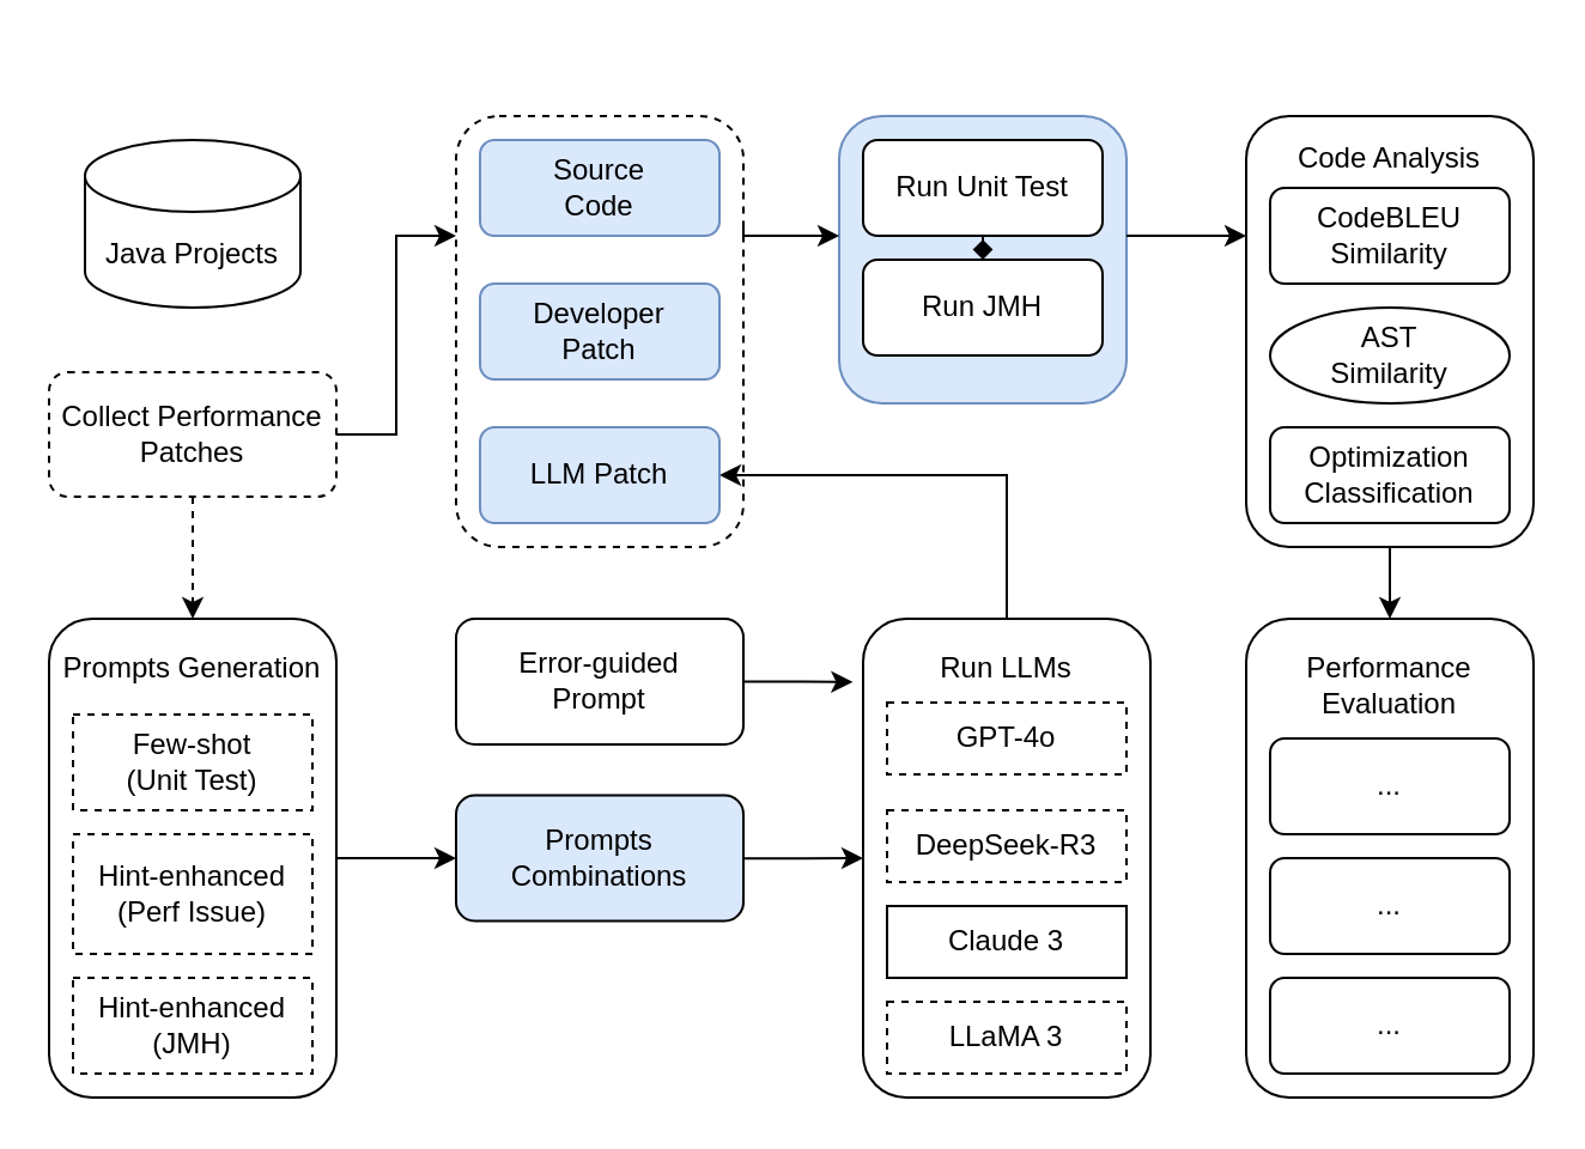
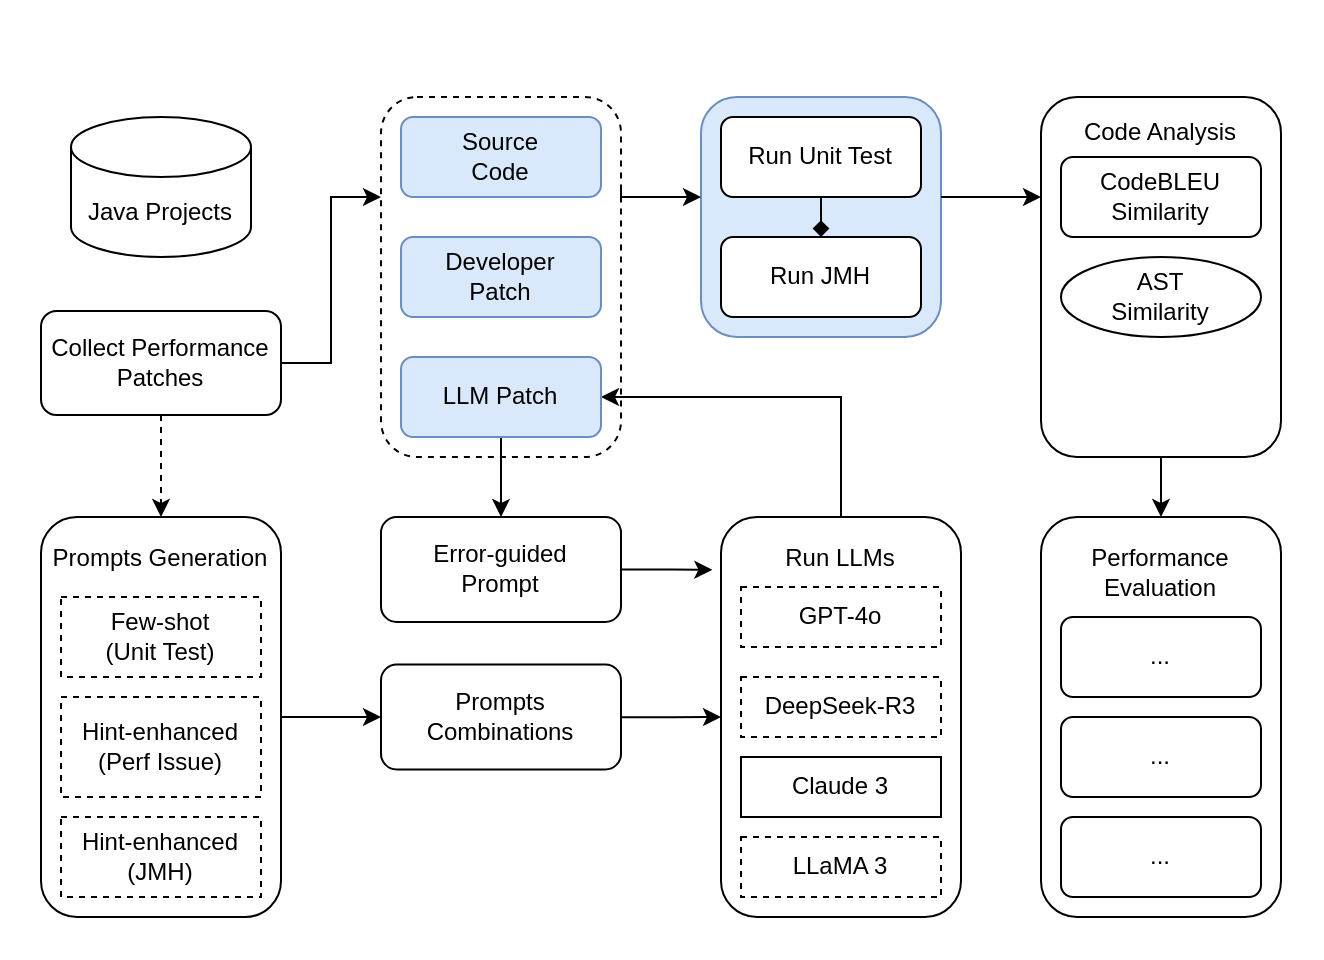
- <mxCell id="10" value="Run JMH" style="rounded=1;whiteSpace=wrap;html=1;fontFamily=Helvetica;" vertex="1" parent="1"><mxGeometry x="360" y="80" width="100" height="40" as="geometry" /></mxCell>
+ <mxCell id="10" value="Run JMH" style="rounded=1;whiteSpace=wrap;html=1;fontFamily=Helvetica;" vertex="1" parent="1"><mxGeometry x="360" y="90" width="100" height="40" as="geometry" /></mxCell>
- <mxCell id="24" value="&lt;div&gt;Collect Performance Patches&lt;/div&gt;" style="rounded=1;whiteSpace=wrap;html=1;fontFamily=Helvetica;dashed=1;" vertex="1" parent="1"><mxGeometry x="20" y="127" width="120" height="52" as="geometry" /></mxCell>
+ <mxCell id="24" value="&lt;div&gt;Collect Performance Patches&lt;/div&gt;" style="rounded=1;whiteSpace=wrap;html=1;fontFamily=Helvetica;" vertex="1" parent="1"><mxGeometry x="20" y="127" width="120" height="52" as="geometry" /></mxCell>
- <mxCell id="35" value="Optimization Classification" style="rounded=1;whiteSpace=wrap;html=1;fontFamily=Helvetica;" vertex="1" parent="1"><mxGeometry x="530" y="150" width="100" height="40" as="geometry" /></mxCell>
+ <mxCell id="13" style="edgeStyle=orthogonalEdgeStyle;rounded=0;orthogonalLoop=1;jettySize=auto;html=1;entryX=0.5;entryY=0;entryDx=0;entryDy=0;" edge="1" parent="1" source="14" target="25"><mxGeometry relative="1" as="geometry" /></mxCell>
- <mxCell id="27" value="Prompts Combinations" style="rounded=1;whiteSpace=wrap;html=1;fontFamily=Helvetica;fillColor=#dae8fc;" vertex="1" parent="1"><mxGeometry x="190" y="303.75" width="120" height="52.5" as="geometry" /></mxCell>
+ <mxCell id="27" value="Prompts Combinations" style="rounded=1;whiteSpace=wrap;html=1;fontFamily=Helvetica;" vertex="1" parent="1"><mxGeometry x="190" y="303.75" width="120" height="52.5" as="geometry" /></mxCell>
